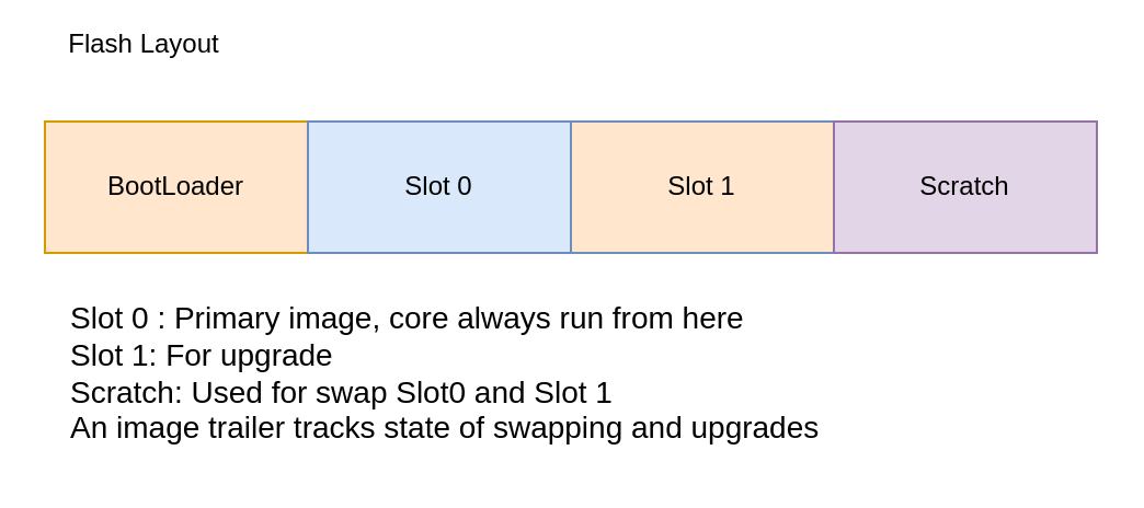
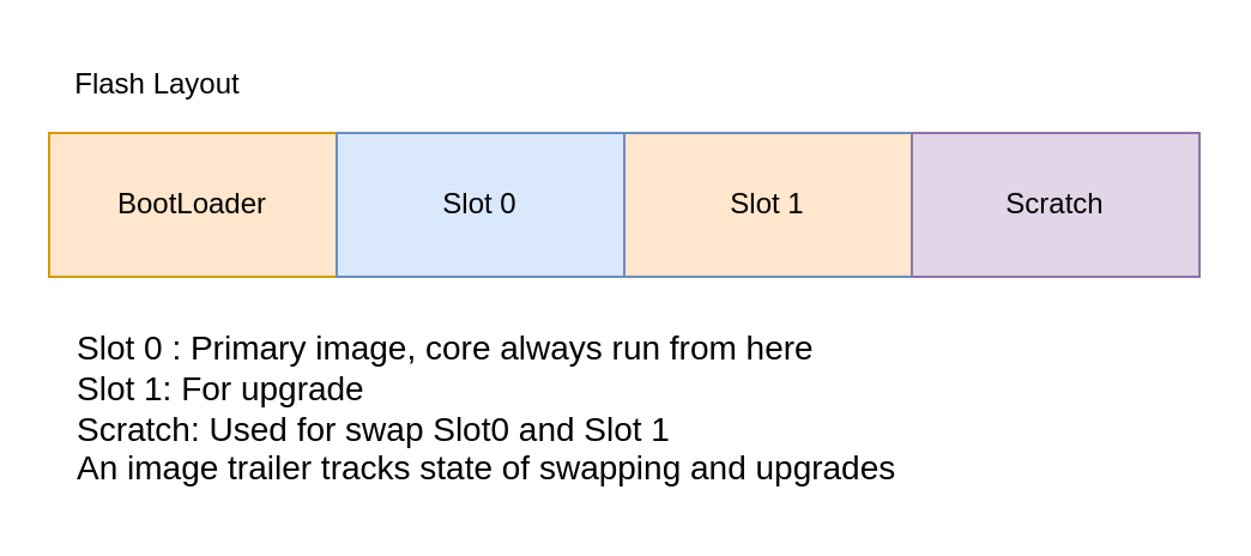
- <mxCell id="6" value="Flash Layout" style="text;html=1;align=center;verticalAlign=middle;resizable=0;points=[];autosize=1;strokeColor=none;fillColor=none;" vertex="1" parent="1"><mxGeometry x="20" y="5" width="90" height="30" as="geometry" /></mxCell>
+ <mxCell id="6" value="Flash Layout" style="text;html=1;align=center;verticalAlign=middle;resizable=0;points=[];autosize=1;strokeColor=none;fillColor=none;" vertex="1" parent="1"><mxGeometry x="20" y="20" width="90" height="30" as="geometry" /></mxCell>
